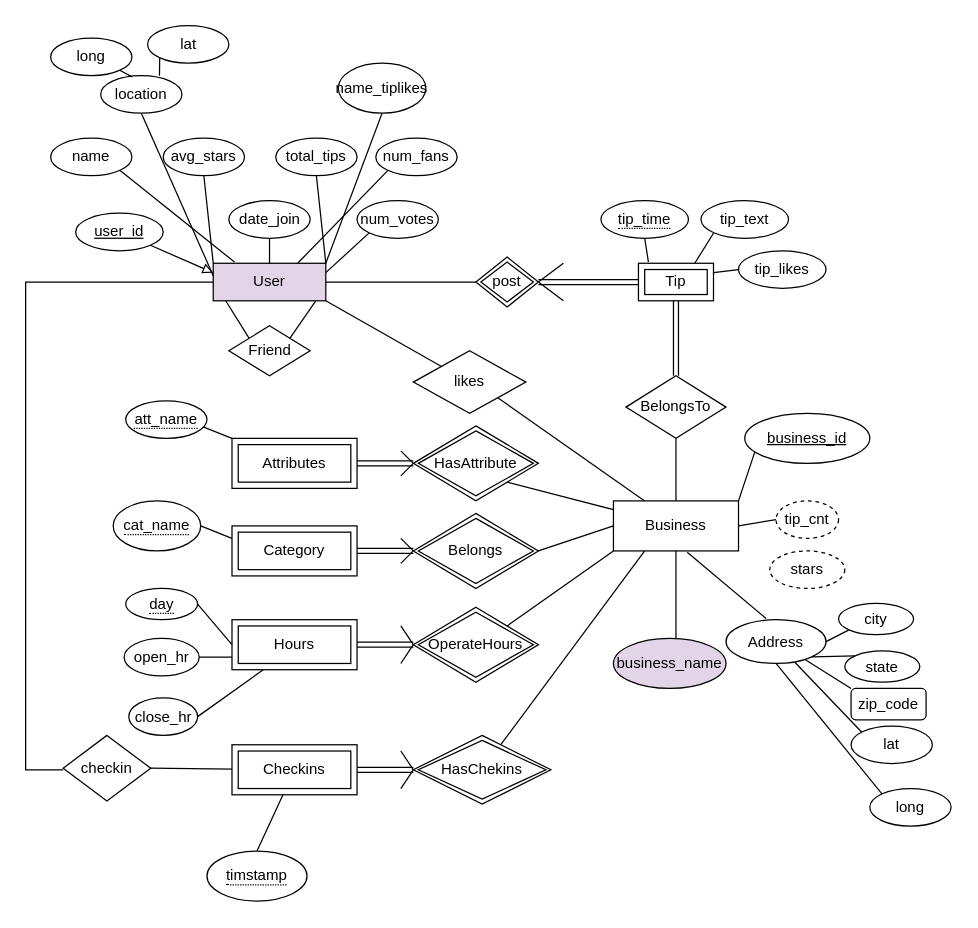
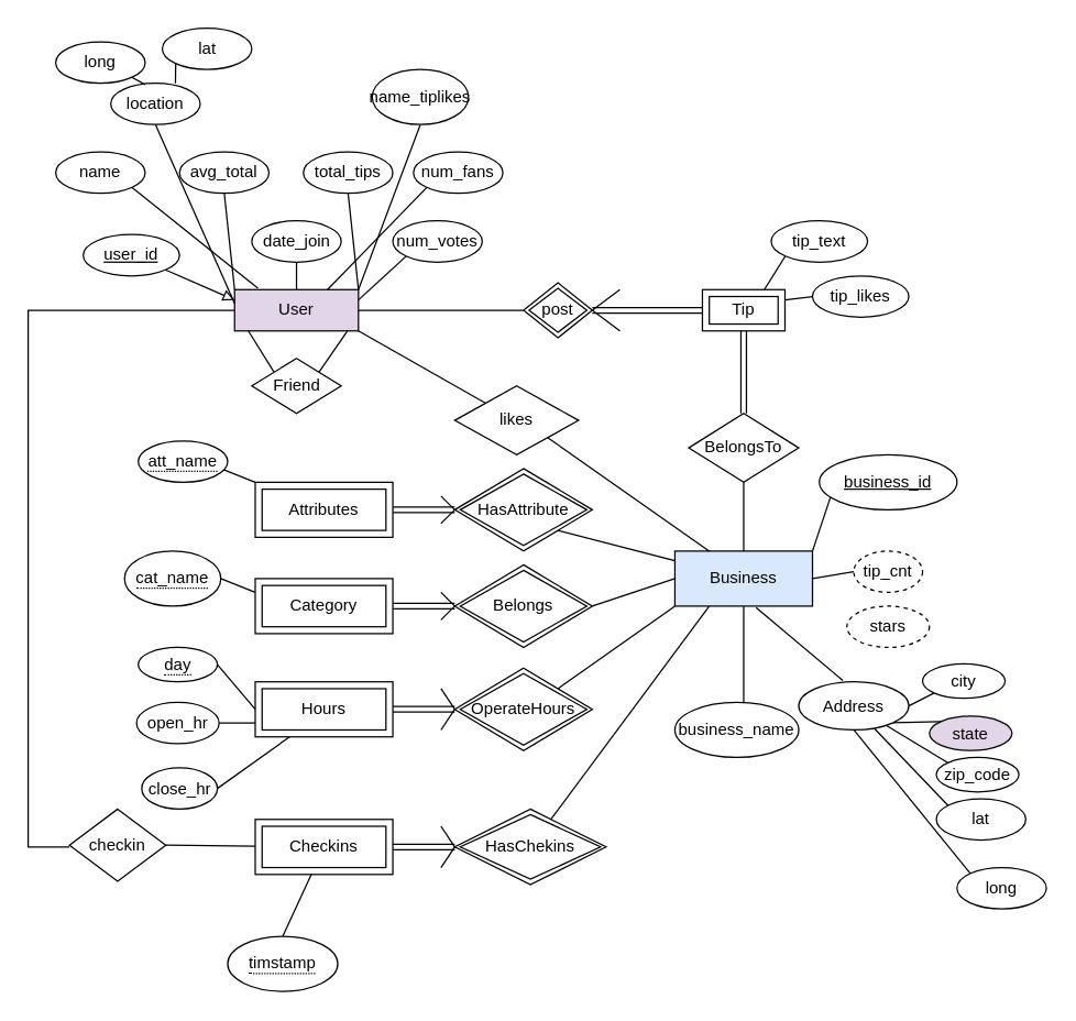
- <mxCell id="13" value="avg_stars" style="ellipse;whiteSpace=wrap;html=1;align=center;" vertex="1" parent="1"><mxGeometry x="130" y="110" width="65" height="30" as="geometry" /></mxCell>
+ <mxCell id="13" value="avg_total" style="ellipse;whiteSpace=wrap;html=1;align=center;" vertex="1" parent="1"><mxGeometry x="130" y="110" width="65" height="30" as="geometry" /></mxCell>
- <mxCell id="37" value="&lt;span style=&quot;border-bottom: 1px dotted&quot;&gt;tip_time&lt;/span&gt;" style="ellipse;whiteSpace=wrap;html=1;align=center;" vertex="1" parent="1"><mxGeometry x="480" y="160" width="70" height="30" as="geometry" /></mxCell>
- <mxCell id="36" style="edgeStyle=none;rounded=0;orthogonalLoop=1;jettySize=auto;html=1;exitX=0.5;exitY=1;exitDx=0;exitDy=0;entryX=0.133;entryY=-0.033;entryDx=0;entryDy=0;entryPerimeter=0;endArrow=none;endFill=0;" edge="1" parent="1" source="37" target="35"><mxGeometry relative="1" as="geometry" /></mxCell>
- <mxCell id="48" value="Business" style="whiteSpace=wrap;html=1;align=center;" vertex="1" parent="1"><mxGeometry x="490" y="400" width="100" height="40" as="geometry" /></mxCell>
+ <mxCell id="48" value="Business" style="whiteSpace=wrap;html=1;align=center;fillColor=#dae8fc;" vertex="1" parent="1"><mxGeometry x="490" y="400" width="100" height="40" as="geometry" /></mxCell>
- <mxCell id="92" value="business_name" style="ellipse;whiteSpace=wrap;html=1;align=center;fillColor=#e1d5e7;" vertex="1" parent="1"><mxGeometry x="490" y="510" width="90" height="40" as="geometry" /></mxCell>
+ <mxCell id="92" value="business_name" style="ellipse;whiteSpace=wrap;html=1;align=center;" vertex="1" parent="1"><mxGeometry x="490" y="510" width="90" height="40" as="geometry" /></mxCell>
- <mxCell id="54" value="state" style="ellipse;whiteSpace=wrap;html=1;align=center;" vertex="1" parent="1"><mxGeometry x="675" y="520" width="60" height="25" as="geometry" /></mxCell>
+ <mxCell id="54" value="state" style="ellipse;whiteSpace=wrap;html=1;align=center;fillColor=#e1d5e7;" vertex="1" parent="1"><mxGeometry x="675" y="520" width="60" height="25" as="geometry" /></mxCell>
- <mxCell id="56" value="zip_code" style="whiteSpace=wrap;html=1;align=center;rounded=1;" vertex="1" parent="1"><mxGeometry x="680" y="550" width="60" height="25" as="geometry" /></mxCell>
+ <mxCell id="56" value="zip_code" style="ellipse;whiteSpace=wrap;html=1;align=center;" vertex="1" parent="1"><mxGeometry x="680" y="550" width="60" height="25" as="geometry" /></mxCell>
